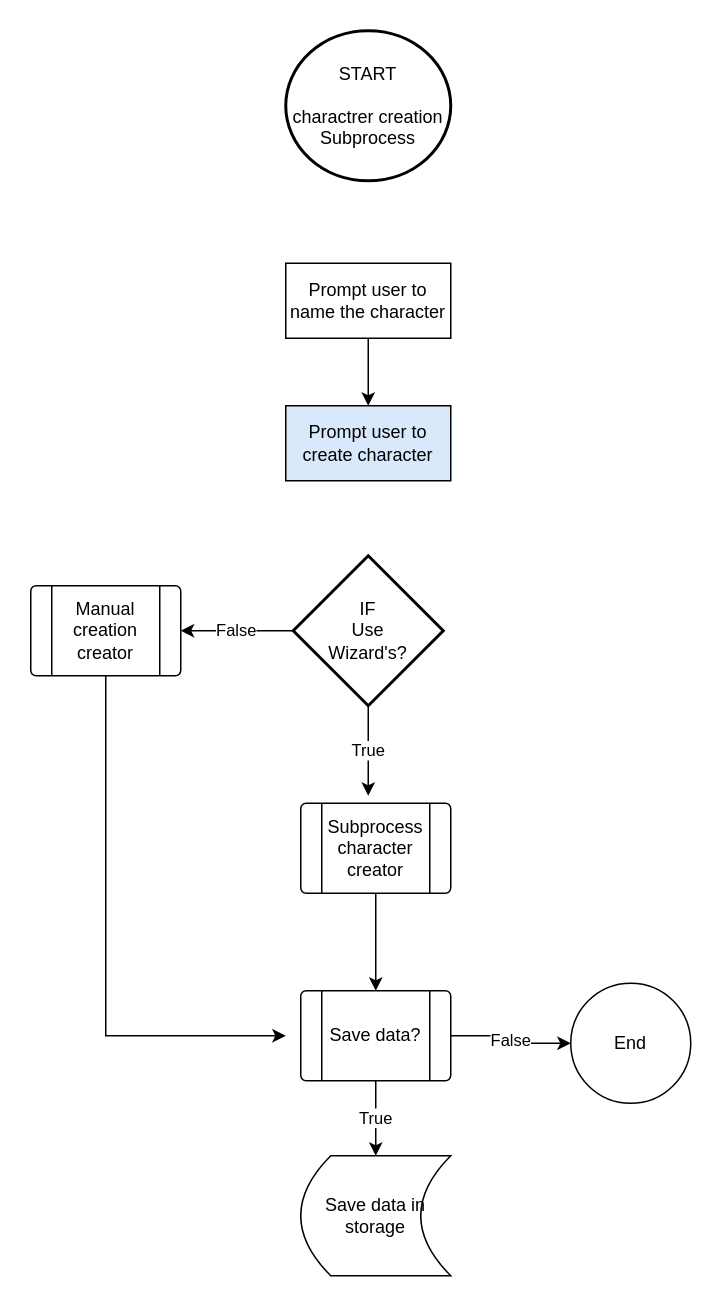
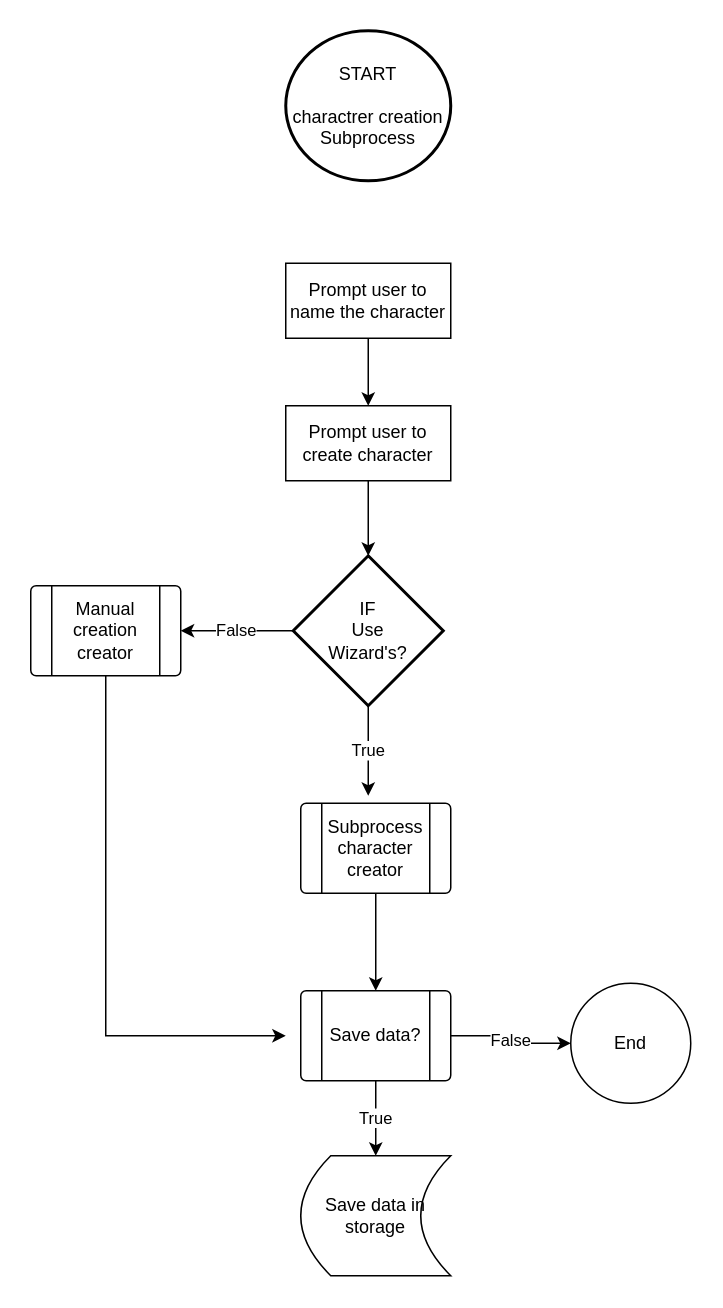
- <mxCell id="18" value="Prompt user to create character" style="rounded=0;whiteSpace=wrap;html=1;fillColor=#dae8fc;" vertex="1" parent="1"><mxGeometry x="190" y="270" width="110" height="50" as="geometry" /></mxCell>
+ <mxCell id="18" value="Prompt user to create character" style="rounded=0;whiteSpace=wrap;html=1;" vertex="1" parent="1"><mxGeometry x="190" y="270" width="110" height="50" as="geometry" /></mxCell>
+ <mxCell id="17" style="edgeStyle=orthogonalEdgeStyle;rounded=0;orthogonalLoop=1;jettySize=auto;html=1;" edge="1" parent="1" source="18" target="9"><mxGeometry relative="1" as="geometry" /></mxCell>
